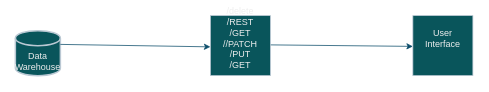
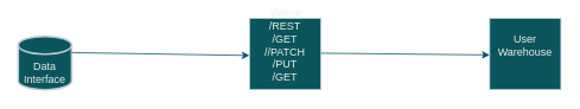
- <mxCell id="5" value="User Interface" style="text;html=1;align=center;verticalAlign=middle;whiteSpace=wrap;rounded=0;labelBackgroundColor=none;fontColor=#EEEEEE;" vertex="1" parent="1"><mxGeometry x="560" y="35" width="60" height="30" as="geometry" /></mxCell>
+ <mxCell id="5" value="User Warehouse" style="text;html=1;align=center;verticalAlign=middle;whiteSpace=wrap;rounded=0;labelBackgroundColor=none;fontColor=#EEEEEE;" vertex="1" parent="1"><mxGeometry x="560" y="35" width="60" height="30" as="geometry" /></mxCell>
- <mxCell id="3" value="Data Warehouse" style="text;html=1;align=center;verticalAlign=middle;whiteSpace=wrap;rounded=0;labelBackgroundColor=none;fontColor=#EEEEEE;" vertex="1" parent="1"><mxGeometry x="20" y="66" width="60" height="30" as="geometry" /></mxCell>
+ <mxCell id="3" value="Data Interface" style="text;html=1;align=center;verticalAlign=middle;whiteSpace=wrap;rounded=0;labelBackgroundColor=none;fontColor=#EEEEEE;" vertex="1" parent="1"><mxGeometry x="20" y="66" width="60" height="30" as="geometry" /></mxCell>
